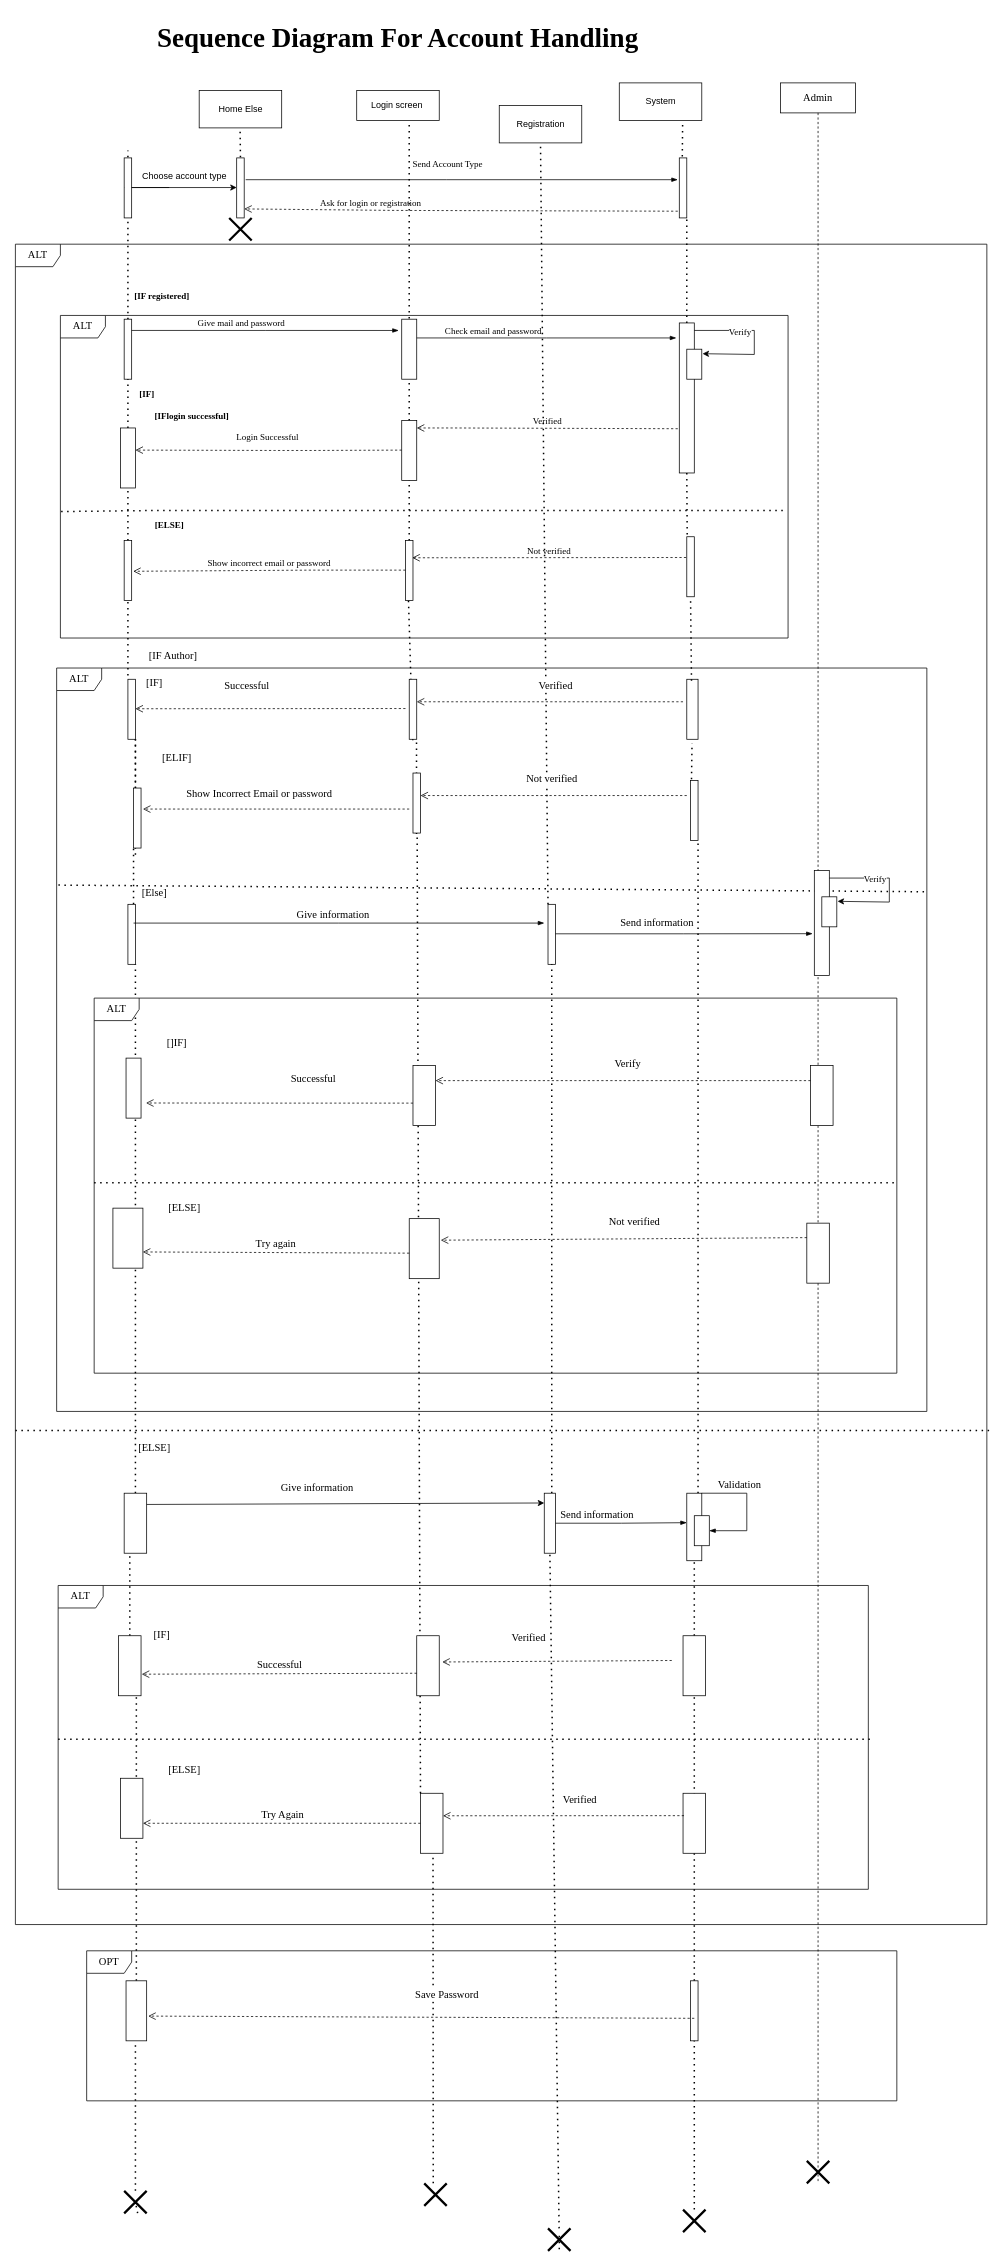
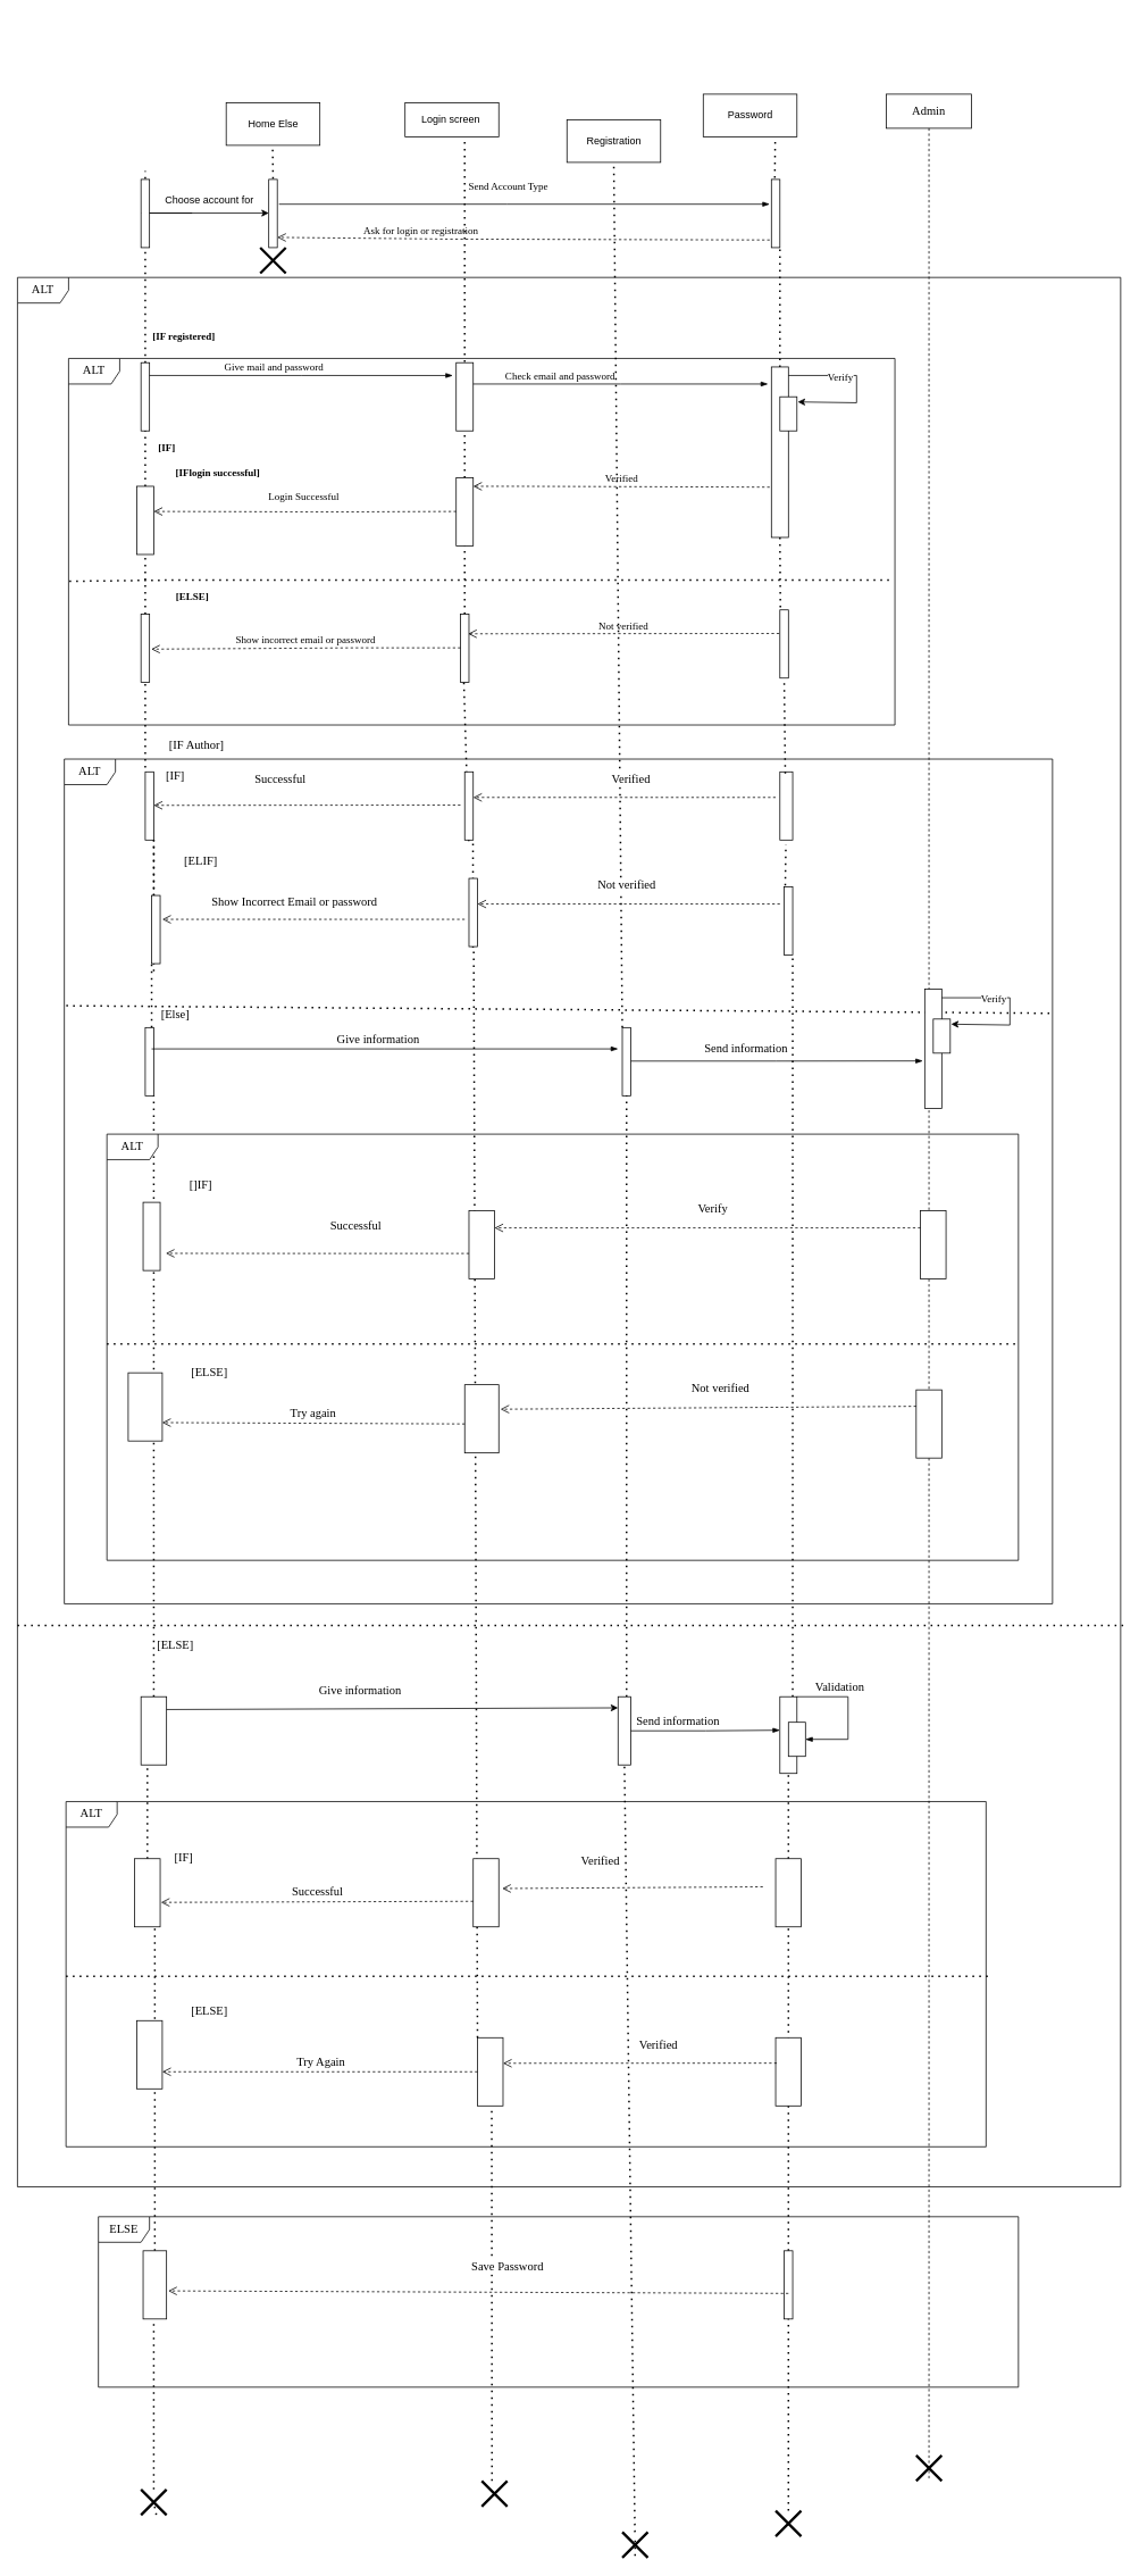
- <mxCell id="11" value="&lt;b&gt;&lt;font style=&quot;font-size: 36px;&quot; face=&quot;Times New Roman&quot;&gt;Sequence Diagram For Account Handling&lt;/font&gt;&lt;/b&gt;&amp;nbsp;" style="text;html=1;align=right;verticalAlign=middle;resizable=0;points=[];autosize=1;strokeColor=none;fillColor=none;" vertex="1" parent="1"><mxGeometry x="185" y="20" width="670" height="60" as="geometry" /></mxCell>
- <mxCell id="10" value="System" style="html=1;" vertex="1" parent="1"><mxGeometry x="825" y="110" width="110" height="50" as="geometry" /></mxCell>
+ <mxCell id="10" value="Password" style="html=1;" vertex="1" parent="1"><mxGeometry x="825" y="110" width="110" height="50" as="geometry" /></mxCell>
- <mxCell id="7" value="Choose account type" style="text;html=1;align=center;verticalAlign=middle;resizable=0;points=[];autosize=1;strokeColor=none;fillColor=none;" vertex="1" parent="1"><mxGeometry x="175" y="220" width="140" height="30" as="geometry" /></mxCell>
+ <mxCell id="7" value="Choose account for" style="text;html=1;align=center;verticalAlign=middle;resizable=0;points=[];autosize=1;strokeColor=none;fillColor=none;" vertex="1" parent="1"><mxGeometry x="175" y="220" width="140" height="30" as="geometry" /></mxCell>
- <mxCell id="140" value="OPT" style="shape=umlFrame;whiteSpace=wrap;html=1;strokeColor=default;fontFamily=Times New Roman;fontSize=14;fontColor=default;fillColor=default;" vertex="1" parent="1"><mxGeometry x="115" y="2600" width="1080" height="200" as="geometry" /></mxCell>
+ <mxCell id="140" value="ELSE" style="shape=umlFrame;whiteSpace=wrap;html=1;strokeColor=default;fontFamily=Times New Roman;fontSize=14;fontColor=default;fillColor=default;" vertex="1" parent="1"><mxGeometry x="115" y="2600" width="1080" height="200" as="geometry" /></mxCell>
